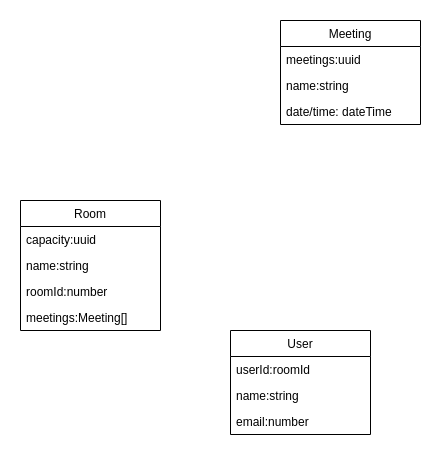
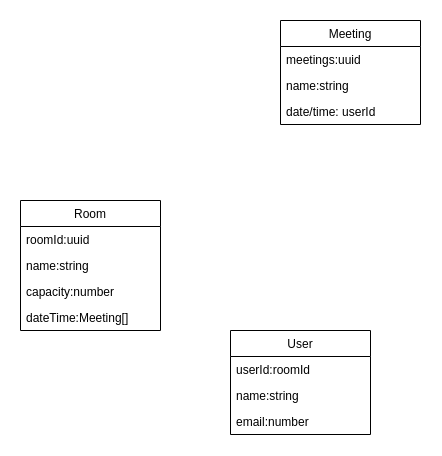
- <mxCell id="10" value="date/time: dateTime" style="text;strokeColor=none;fillColor=none;align=left;verticalAlign=top;spacingLeft=4;spacingRight=4;overflow=hidden;rotatable=0;points=[[0,0.5],[1,0.5]];portConstraint=eastwest;" vertex="1" parent="7"><mxGeometry y="78" width="140" height="26" as="geometry" /></mxCell>
+ <mxCell id="10" value="date/time: userId" style="text;strokeColor=none;fillColor=none;align=left;verticalAlign=top;spacingLeft=4;spacingRight=4;overflow=hidden;rotatable=0;points=[[0,0.5],[1,0.5]];portConstraint=eastwest;" vertex="1" parent="7"><mxGeometry y="78" width="140" height="26" as="geometry" /></mxCell>
- <mxCell id="3" value="capacity:uuid" style="text;strokeColor=none;fillColor=none;align=left;verticalAlign=top;spacingLeft=4;spacingRight=4;overflow=hidden;rotatable=0;points=[[0,0.5],[1,0.5]];portConstraint=eastwest;" vertex="1" parent="2"><mxGeometry y="26" width="140" height="26" as="geometry" /></mxCell>
+ <mxCell id="3" value="roomId:uuid" style="text;strokeColor=none;fillColor=none;align=left;verticalAlign=top;spacingLeft=4;spacingRight=4;overflow=hidden;rotatable=0;points=[[0,0.5],[1,0.5]];portConstraint=eastwest;" vertex="1" parent="2"><mxGeometry y="26" width="140" height="26" as="geometry" /></mxCell>
- <mxCell id="5" value="roomId:number" style="text;strokeColor=none;fillColor=none;align=left;verticalAlign=top;spacingLeft=4;spacingRight=4;overflow=hidden;rotatable=0;points=[[0,0.5],[1,0.5]];portConstraint=eastwest;" vertex="1" parent="2"><mxGeometry y="78" width="140" height="26" as="geometry" /></mxCell>
+ <mxCell id="5" value="capacity:number" style="text;strokeColor=none;fillColor=none;align=left;verticalAlign=top;spacingLeft=4;spacingRight=4;overflow=hidden;rotatable=0;points=[[0,0.5],[1,0.5]];portConstraint=eastwest;" vertex="1" parent="2"><mxGeometry y="78" width="140" height="26" as="geometry" /></mxCell>
- <mxCell id="6" value="meetings:Meeting[]" style="text;strokeColor=none;fillColor=none;align=left;verticalAlign=top;spacingLeft=4;spacingRight=4;overflow=hidden;rotatable=0;points=[[0,0.5],[1,0.5]];portConstraint=eastwest;" vertex="1" parent="2"><mxGeometry y="104" width="140" height="26" as="geometry" /></mxCell>
+ <mxCell id="6" value="dateTime:Meeting[]" style="text;strokeColor=none;fillColor=none;align=left;verticalAlign=top;spacingLeft=4;spacingRight=4;overflow=hidden;rotatable=0;points=[[0,0.5],[1,0.5]];portConstraint=eastwest;" vertex="1" parent="2"><mxGeometry y="104" width="140" height="26" as="geometry" /></mxCell>
